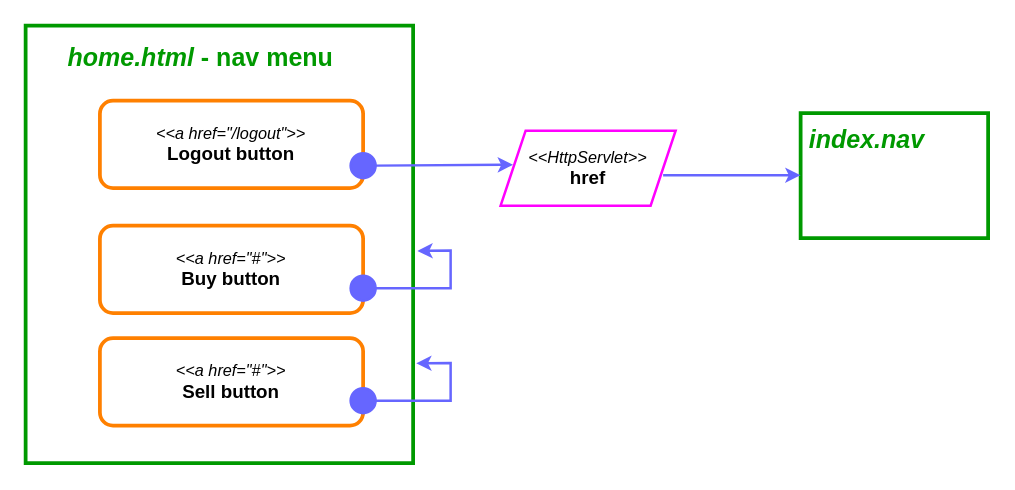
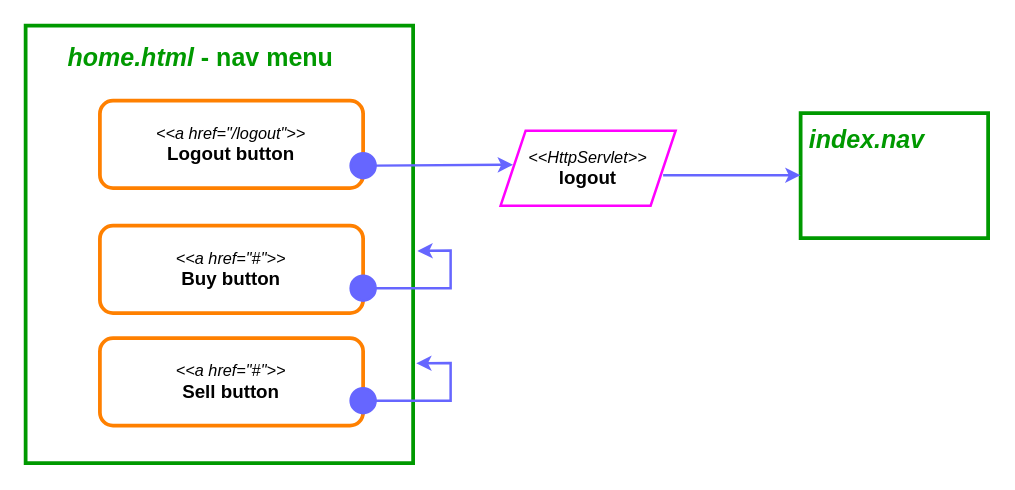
- <mxCell id="2" value="&lt;font style=&quot;&quot;&gt;&lt;i style=&quot;font-size: 13px;&quot;&gt;&amp;lt;&amp;lt;HttpServlet&amp;gt;&amp;gt;&lt;/i&gt;&lt;br&gt;&lt;span style=&quot;font-size: 15px;&quot;&gt;&lt;b&gt;href&lt;/b&gt;&lt;/span&gt;&lt;br&gt;&lt;/font&gt;" style="shape=parallelogram;perimeter=parallelogramPerimeter;whiteSpace=wrap;html=1;fixedSize=1;strokeColor=#FF00FF;strokeWidth=2;" parent="1" vertex="1"><mxGeometry x="400" y="104" width="140" height="60" as="geometry" /></mxCell>
+ <mxCell id="2" value="&lt;font style=&quot;&quot;&gt;&lt;i style=&quot;font-size: 13px;&quot;&gt;&amp;lt;&amp;lt;HttpServlet&amp;gt;&amp;gt;&lt;/i&gt;&lt;br&gt;&lt;span style=&quot;font-size: 15px;&quot;&gt;&lt;b&gt;logout&lt;/b&gt;&lt;/span&gt;&lt;br&gt;&lt;/font&gt;" style="shape=parallelogram;perimeter=parallelogramPerimeter;whiteSpace=wrap;html=1;fixedSize=1;strokeColor=#FF00FF;strokeWidth=2;" parent="1" vertex="1"><mxGeometry x="400" y="104" width="140" height="60" as="geometry" /></mxCell>
